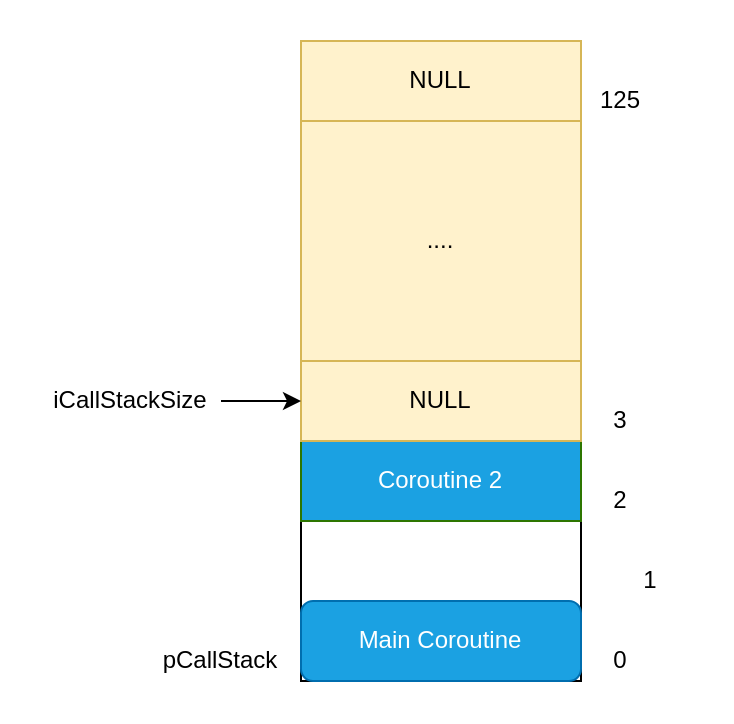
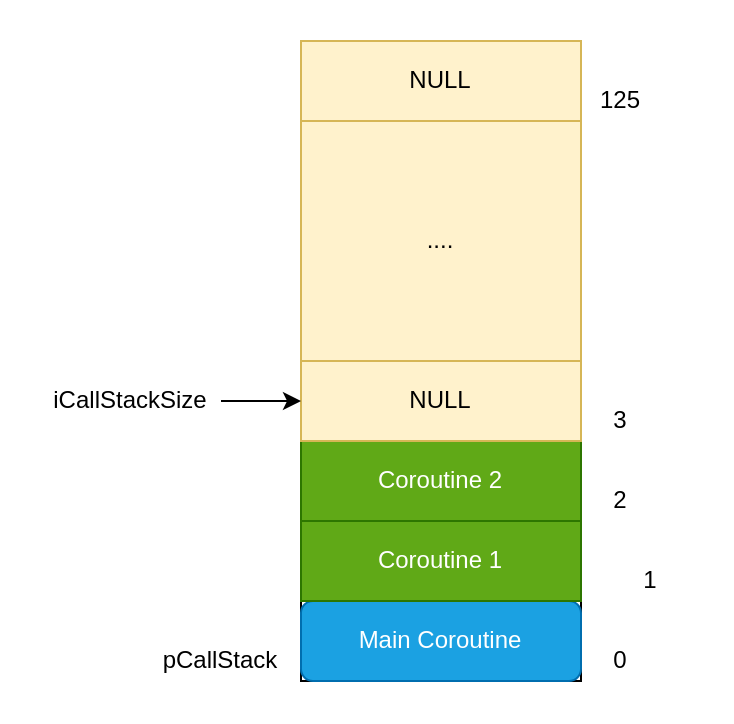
- <mxCell id="5" value="Coroutine 2" style="rounded=0;whiteSpace=wrap;html=1;fontStyle=0;fillColor=#1ba1e2;strokeColor=#2D7600;fontColor=#ffffff;" vertex="1" parent="1"><mxGeometry x="150" y="220" width="140" height="40" as="geometry" /></mxCell>
+ <mxCell id="5" value="Coroutine 2" style="rounded=0;whiteSpace=wrap;html=1;fontStyle=0;fillColor=#60a917;strokeColor=#2D7600;fontColor=#ffffff;" vertex="1" parent="1"><mxGeometry x="150" y="220" width="140" height="40" as="geometry" /></mxCell>
+ <mxCell id="4" value="Coroutine 1" style="rounded=0;whiteSpace=wrap;html=1;fontStyle=0;fillColor=#60a917;strokeColor=#2D7600;fontColor=#ffffff;" vertex="1" parent="1"><mxGeometry x="150" y="260" width="140" height="40" as="geometry" /></mxCell>
